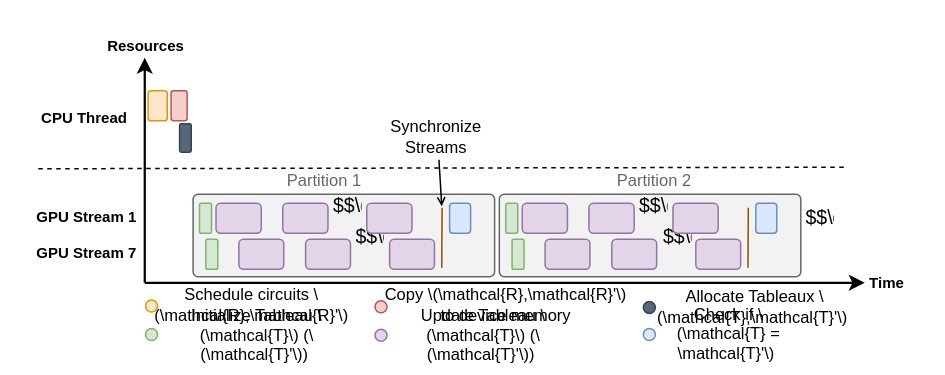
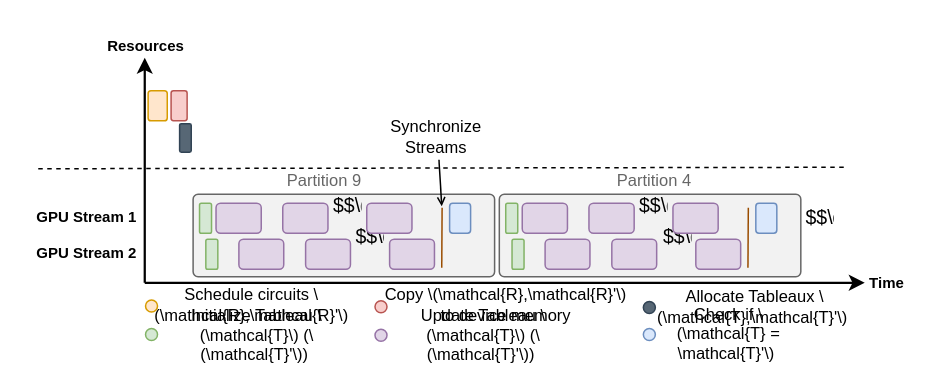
- <mxCell id="18" value="CPU Thread" style="text;html=1;align=center;verticalAlign=middle;whiteSpace=wrap;rounded=0;fontSize=10;fontStyle=1" vertex="1" parent="1"><mxGeometry x="22" y="63" width="68" height="30" as="geometry" /></mxCell>
- <mxCell id="37" value="Partition 1" style="text;html=1;align=center;verticalAlign=middle;whiteSpace=wrap;rounded=0;fontSize=11;fontColor=#666666;" vertex="1" parent="1"><mxGeometry x="190.49" y="116.5" width="52.01" height="6" as="geometry" /></mxCell>
+ <mxCell id="37" value="Partition 9" style="text;html=1;align=center;verticalAlign=middle;whiteSpace=wrap;rounded=0;fontSize=11;fontColor=#666666;" vertex="1" parent="1"><mxGeometry x="190.49" y="116.5" width="52.01" height="6" as="geometry" /></mxCell>
- <mxCell id="39" value="Partition 2" style="text;html=1;align=center;verticalAlign=middle;whiteSpace=wrap;rounded=0;fontSize=11;fontColor=#666666;" vertex="1" parent="1"><mxGeometry x="409.5" y="110" width="52.01" height="19" as="geometry" /></mxCell>
+ <mxCell id="39" value="Partition 4" style="text;html=1;align=center;verticalAlign=middle;whiteSpace=wrap;rounded=0;fontSize=11;fontColor=#666666;" vertex="1" parent="1"><mxGeometry x="409.5" y="110" width="52.01" height="19" as="geometry" /></mxCell>
- <mxCell id="17" value="GPU Stream 7" style="text;html=1;align=center;verticalAlign=middle;whiteSpace=wrap;rounded=0;fontSize=10;fontStyle=1" vertex="1" parent="1"><mxGeometry x="20" y="153" width="75" height="30" as="geometry" /></mxCell>
+ <mxCell id="17" value="GPU Stream 2" style="text;html=1;align=center;verticalAlign=middle;whiteSpace=wrap;rounded=0;fontSize=10;fontStyle=1" vertex="1" parent="1"><mxGeometry x="20" y="153" width="75" height="30" as="geometry" /></mxCell>
